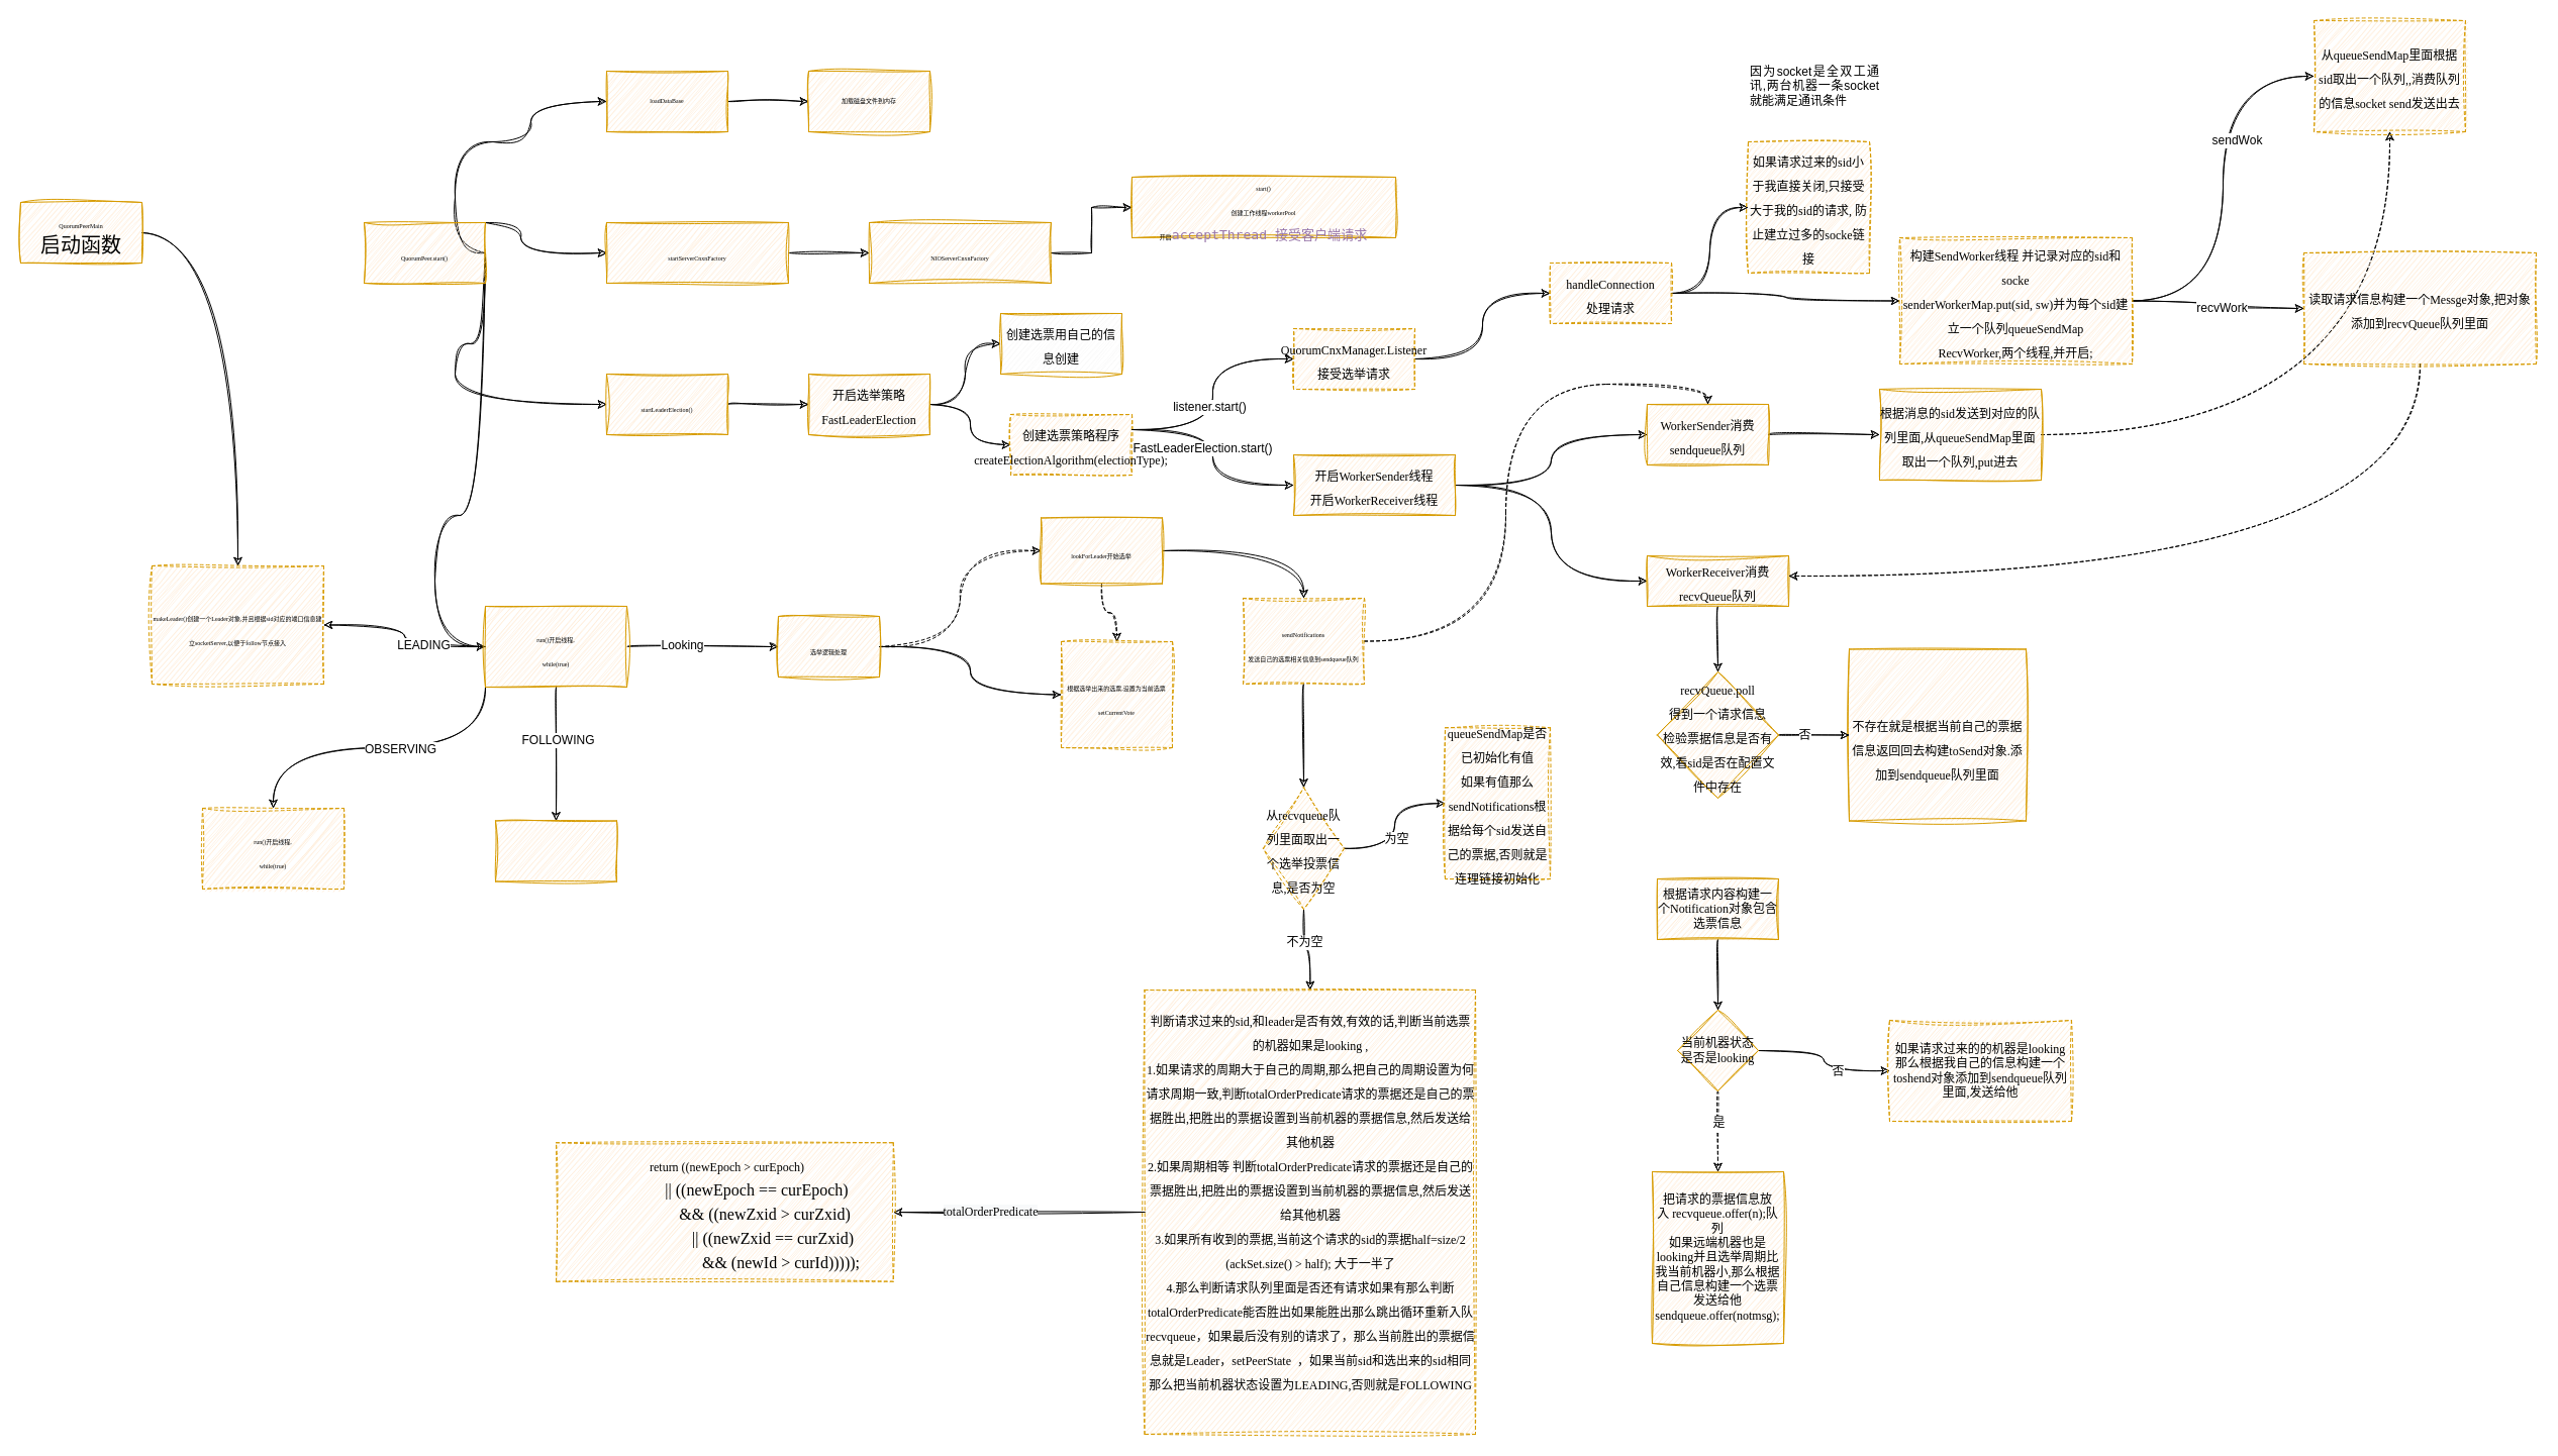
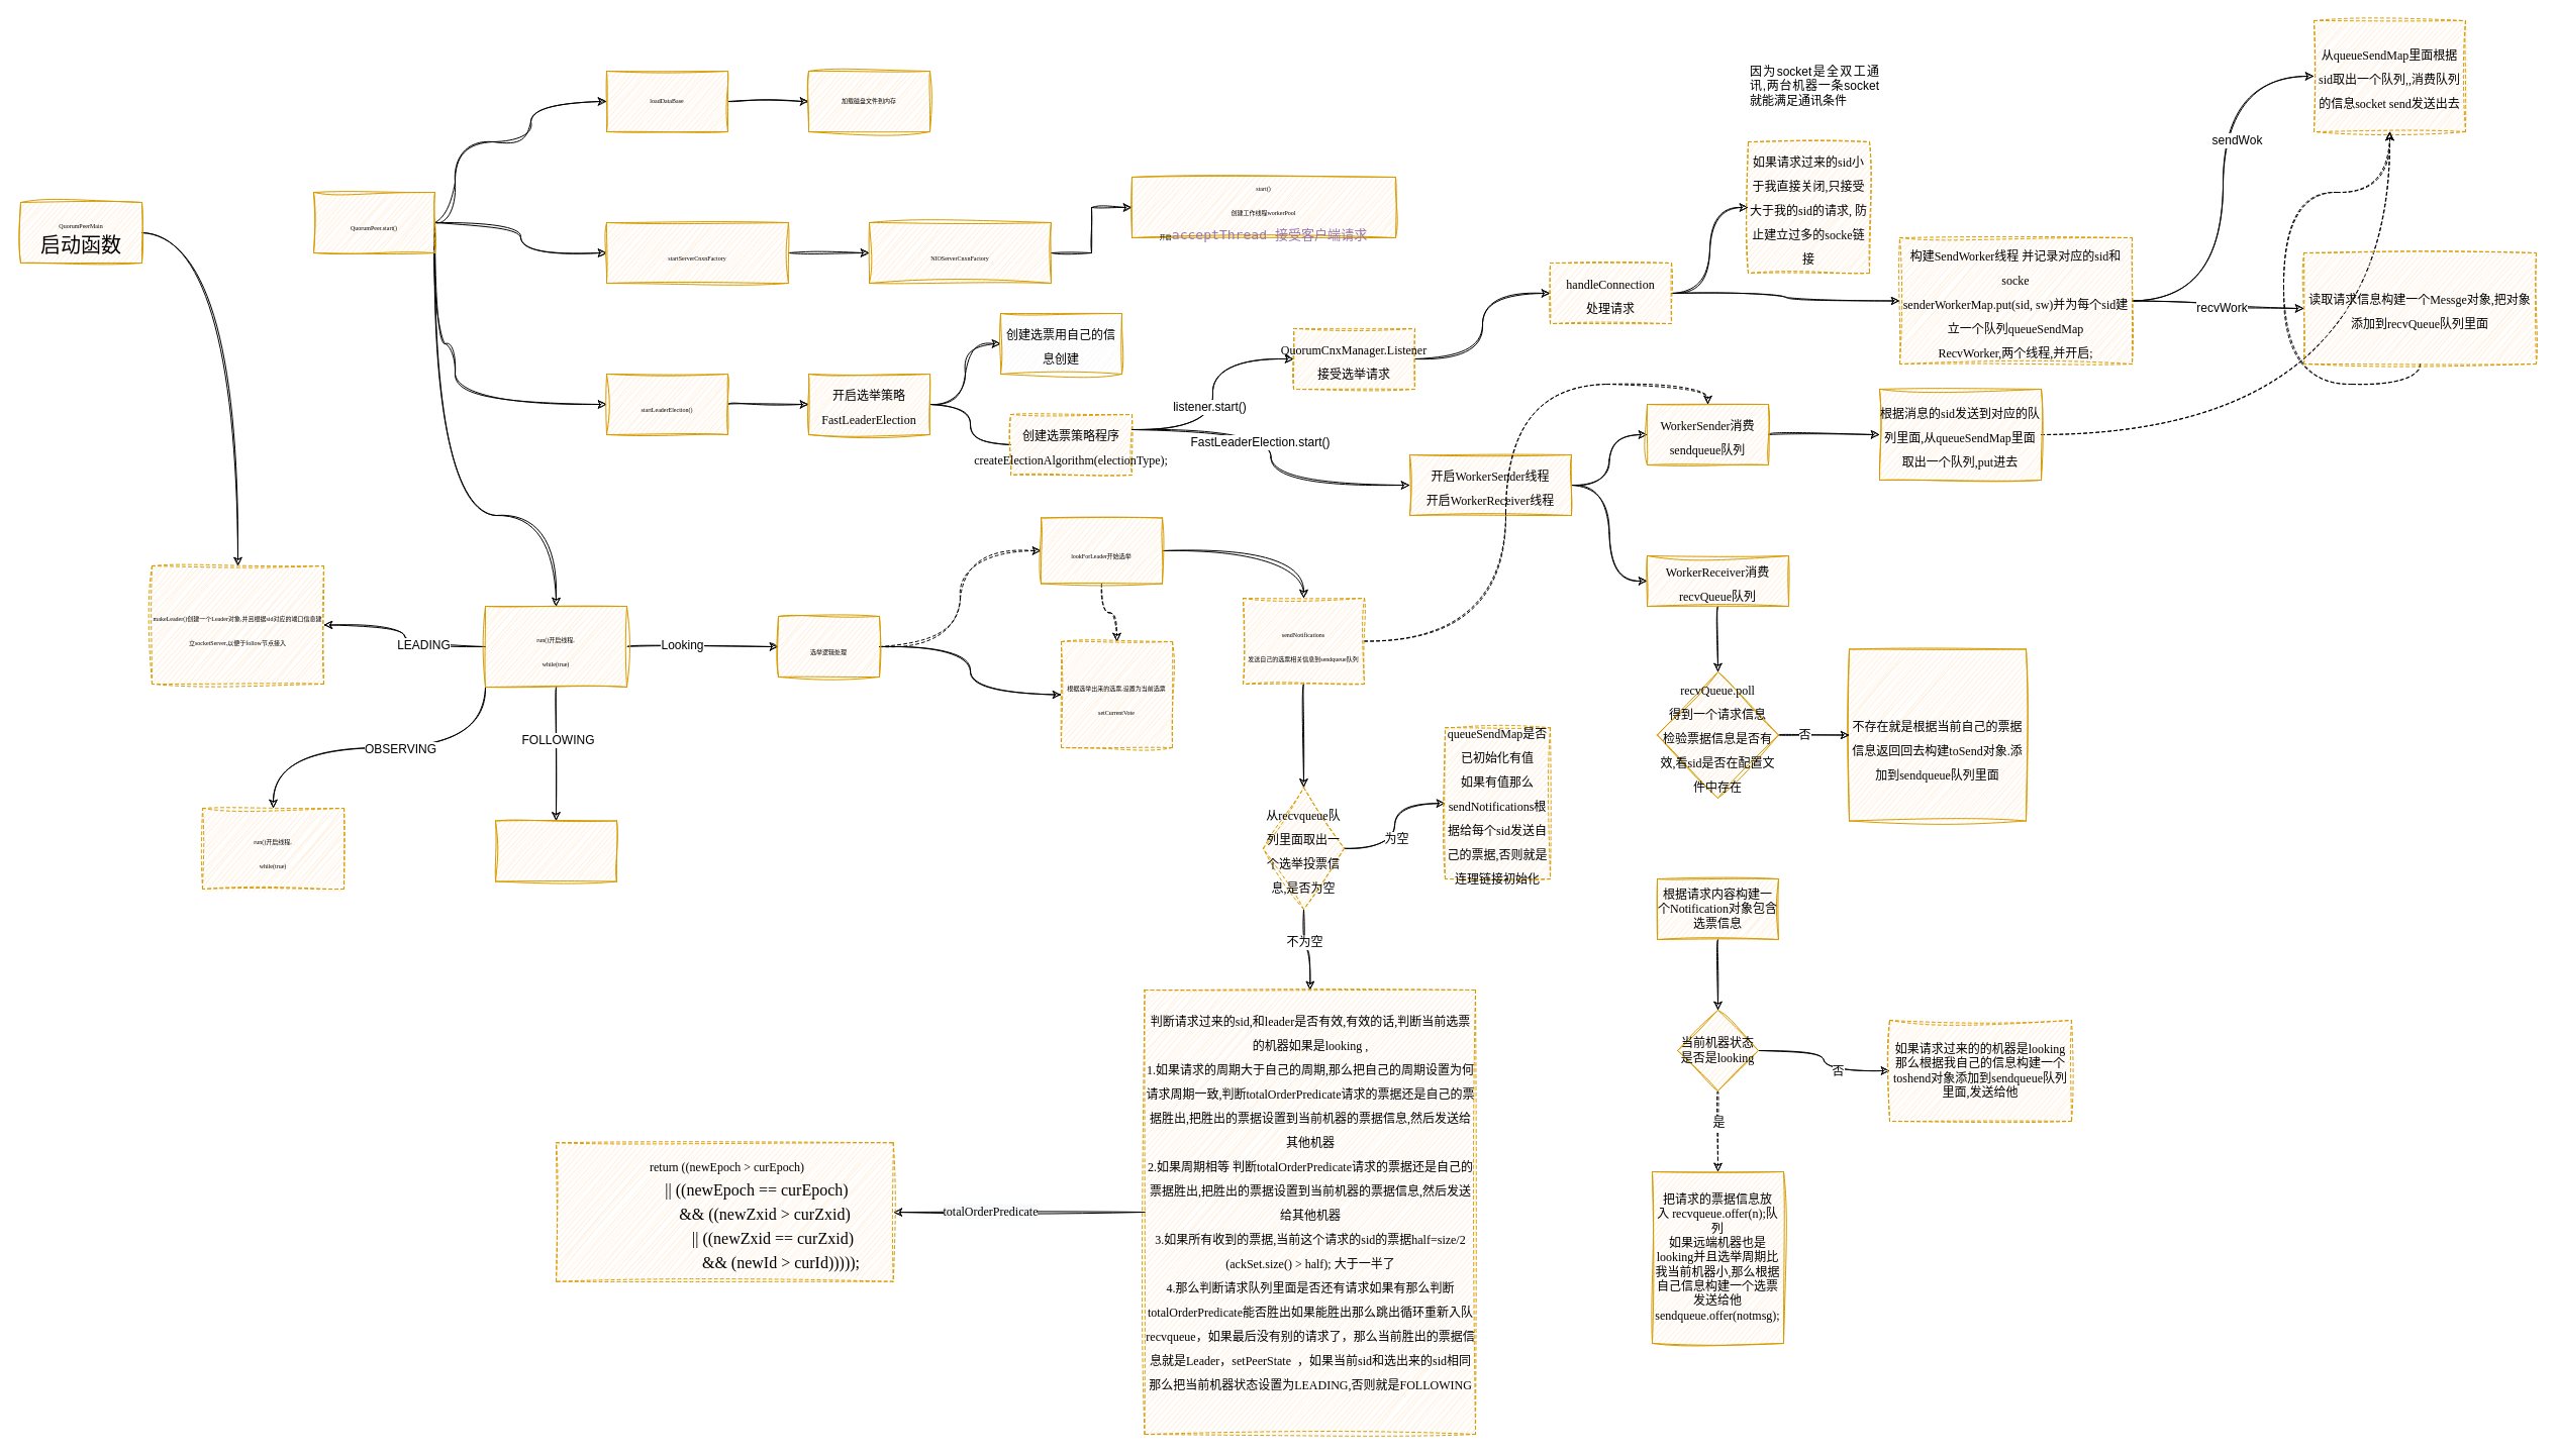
- <mxCell id="6" value="&lt;span style=&quot;font-size: 6px;&quot;&gt;QuorumPeer.start()&lt;/span&gt;" style="rounded=0;whiteSpace=wrap;html=1;sketch=1;hachureGap=4;jiggle=2;fontFamily=Architects Daughter;fontSource=https%3A%2F%2Ffonts.googleapis.com%2Fcss%3Ffamily%3DArchitects%2BDaughter;fontSize=20;fillColor=#ffe6cc;strokeColor=#d79b00;" parent="1" vertex="1"><mxGeometry x="360" y="220" width="120" height="60" as="geometry" /></mxCell>
+ <mxCell id="6" value="&lt;span style=&quot;font-size: 6px;&quot;&gt;QuorumPeer.start()&lt;/span&gt;" style="rounded=0;whiteSpace=wrap;html=1;sketch=1;hachureGap=4;jiggle=2;fontFamily=Architects Daughter;fontSource=https%3A%2F%2Ffonts.googleapis.com%2Fcss%3Ffamily%3DArchitects%2BDaughter;fontSize=20;fillColor=#ffe6cc;strokeColor=#d79b00;" parent="1" vertex="1"><mxGeometry x="310" y="190" width="120" height="60" as="geometry" /></mxCell>
- <mxCell id="20" style="edgeStyle=orthogonalEdgeStyle;curved=1;sketch=1;orthogonalLoop=1;jettySize=auto;html=1;exitX=1;exitY=0.5;exitDx=0;exitDy=0;" parent="1" source="21" target="54" edge="1"><mxGeometry relative="1" as="geometry" /></mxCell>
+ <mxCell id="20" style="edgeStyle=orthogonalEdgeStyle;curved=1;sketch=1;orthogonalLoop=1;jettySize=auto;html=1;exitX=1;exitY=0.5;exitDx=0;exitDy=0;endArrow=none;" parent="1" source="21" target="54" edge="1"><mxGeometry relative="1" as="geometry" /></mxCell>
- <mxCell id="25" value="&lt;font style=&quot;font-size: 12px;&quot;&gt;开启WorkerSender线程&lt;br&gt;开启WorkerReceiver线程&lt;br&gt;&lt;/font&gt;" style="whiteSpace=wrap;html=1;fontSize=20;fontFamily=Architects Daughter;fillColor=#ffe6cc;strokeColor=#d79b00;rounded=0;sketch=1;hachureGap=4;jiggle=2;fontSource=https%3A%2F%2Ffonts.googleapis.com%2Fcss%3Ffamily%3DArchitects%2BDaughter;" parent="1" vertex="1"><mxGeometry x="1280" y="450" width="160" height="60" as="geometry" /></mxCell>
+ <mxCell id="25" value="&lt;font style=&quot;font-size: 12px;&quot;&gt;开启WorkerSender线程&lt;br&gt;开启WorkerReceiver线程&lt;br&gt;&lt;/font&gt;" style="whiteSpace=wrap;html=1;fontSize=20;fontFamily=Architects Daughter;fillColor=#ffe6cc;strokeColor=#d79b00;rounded=0;sketch=1;hachureGap=4;jiggle=2;fontSource=https%3A%2F%2Ffonts.googleapis.com%2Fcss%3Ffamily%3DArchitects%2BDaughter;" parent="1" vertex="1"><mxGeometry x="1395" y="450" width="160" height="60" as="geometry" /></mxCell>
- <mxCell id="70" style="edgeStyle=orthogonalEdgeStyle;curved=1;sketch=1;orthogonalLoop=1;jettySize=auto;html=1;exitX=0.5;exitY=1;exitDx=0;exitDy=0;entryX=1;entryY=0.4;entryDx=0;entryDy=0;fontSize=12;dashed=1;entryPerimeter=0;" parent="1" source="71" target="31" edge="1"><mxGeometry relative="1" as="geometry" /></mxCell>
+ <mxCell id="70" style="edgeStyle=orthogonalEdgeStyle;curved=1;sketch=1;orthogonalLoop=1;jettySize=auto;html=1;exitX=0.5;exitY=1;exitDx=0;exitDy=0;fontSize=12;dashed=1;" parent="1" source="71" target="69" edge="1"><mxGeometry relative="1" as="geometry" /></mxCell>
